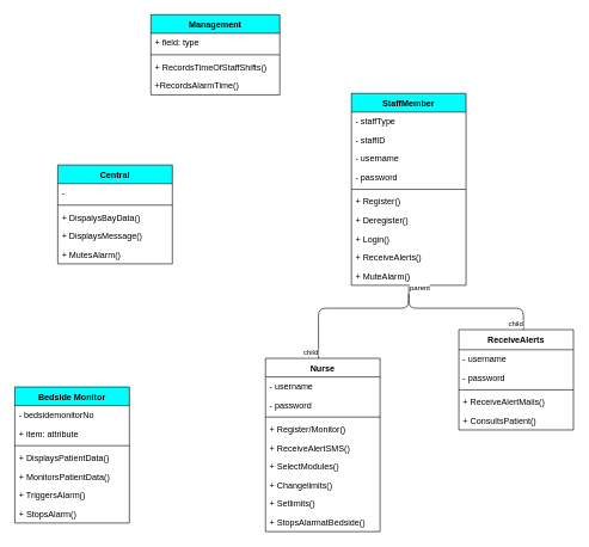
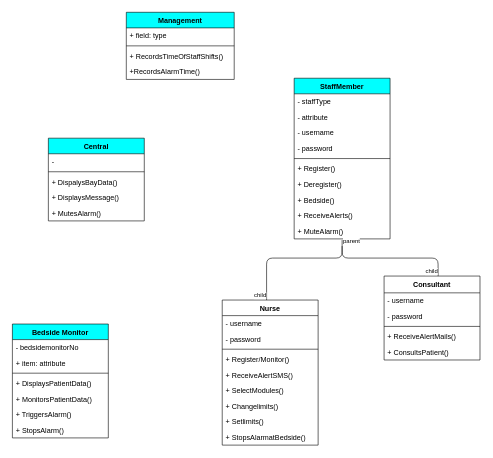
- <mxCell id="4" value="- staffID" parent="2" style="text;strokeColor=none;fillColor=none;align=left;verticalAlign=top;spacingLeft=4;spacingRight=4;overflow=hidden;rotatable=0;points=[[0,0.5],[1,0.5]];portConstraint=eastwest;" vertex="1"><mxGeometry as="geometry" height="26" width="160" y="52" /></mxCell>
+ <mxCell id="4" value="- attribute" parent="2" style="text;strokeColor=none;fillColor=none;align=left;verticalAlign=top;spacingLeft=4;spacingRight=4;overflow=hidden;rotatable=0;points=[[0,0.5],[1,0.5]];portConstraint=eastwest;" vertex="1"><mxGeometry as="geometry" height="26" width="160" y="52" /></mxCell>
- <mxCell id="10" value="+ Login()" parent="2" style="text;strokeColor=none;fillColor=none;align=left;verticalAlign=top;spacingLeft=4;spacingRight=4;overflow=hidden;rotatable=0;points=[[0,0.5],[1,0.5]];portConstraint=eastwest;" vertex="1"><mxGeometry as="geometry" height="26" width="160" y="190" /></mxCell>
+ <mxCell id="10" value="+ Bedside()" parent="2" style="text;strokeColor=none;fillColor=none;align=left;verticalAlign=top;spacingLeft=4;spacingRight=4;overflow=hidden;rotatable=0;points=[[0,0.5],[1,0.5]];portConstraint=eastwest;" vertex="1"><mxGeometry as="geometry" height="26" width="160" y="190" /></mxCell>
- <mxCell id="23" value="ReceiveAlerts" parent="1" style="swimlane;fontStyle=1;align=center;verticalAlign=top;childLayout=stackLayout;horizontal=1;startSize=28;horizontalStack=0;resizeParent=1;resizeParentMax=0;resizeLast=0;collapsible=1;marginBottom=0;" vertex="1"><mxGeometry as="geometry" height="140" width="160" y="460" x="640" /></mxCell>
+ <mxCell id="23" value="Consultant" parent="1" style="swimlane;fontStyle=1;align=center;verticalAlign=top;childLayout=stackLayout;horizontal=1;startSize=28;horizontalStack=0;resizeParent=1;resizeParentMax=0;resizeLast=0;collapsible=1;marginBottom=0;" vertex="1"><mxGeometry as="geometry" height="140" width="160" y="460" x="640" /></mxCell>
